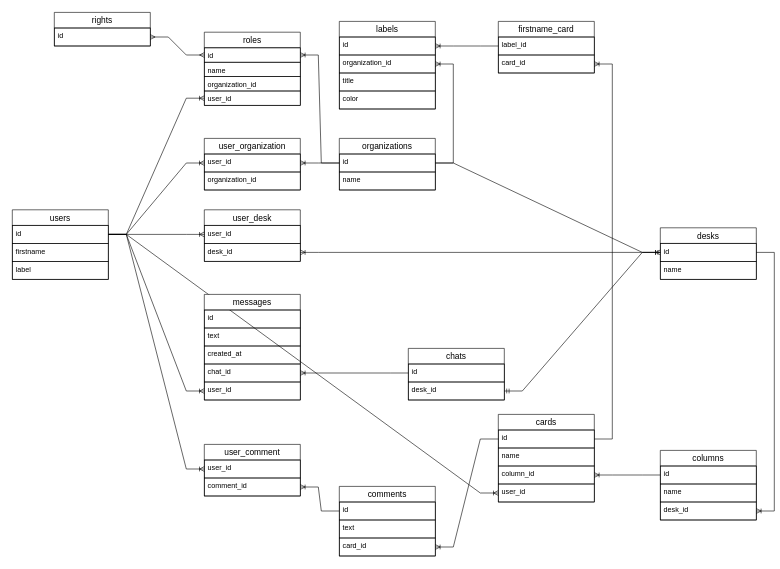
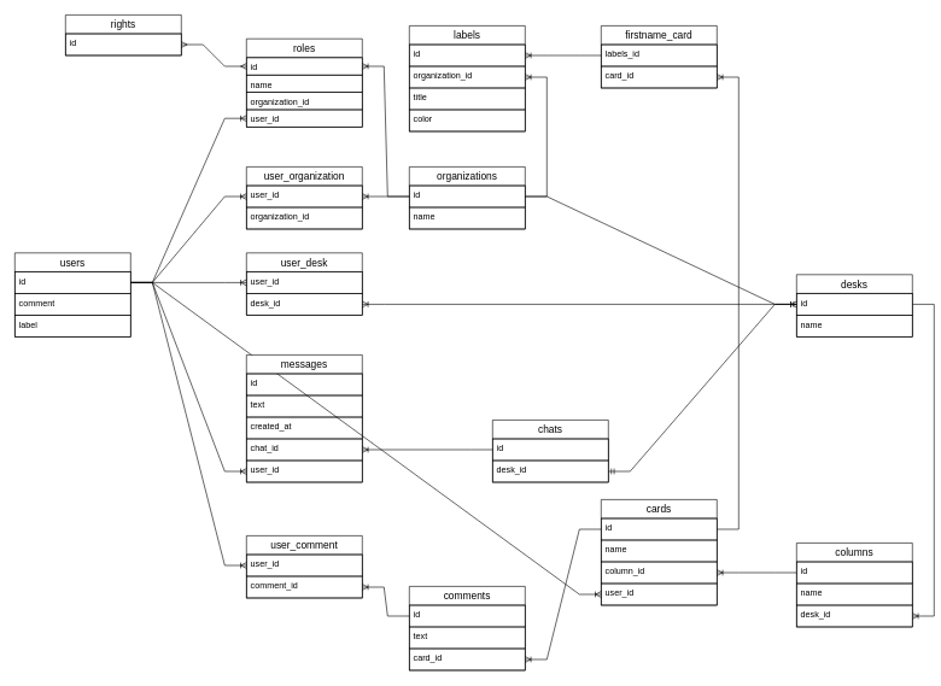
- <mxCell id="53" value="label_id" style="text;strokeColor=default;fillColor=none;spacingLeft=4;spacingRight=4;overflow=hidden;rotatable=0;points=[[0,0.5],[1,0.5]];portConstraint=eastwest;fontSize=12;" parent="52" vertex="1"><mxGeometry y="26" width="160" height="30" as="geometry" /></mxCell>
+ <mxCell id="53" value="labels_id" style="text;strokeColor=default;fillColor=none;spacingLeft=4;spacingRight=4;overflow=hidden;rotatable=0;points=[[0,0.5],[1,0.5]];portConstraint=eastwest;fontSize=12;" parent="52" vertex="1"><mxGeometry y="26" width="160" height="30" as="geometry" /></mxCell>
- <mxCell id="4" value="firstname" style="text;strokeColor=default;fillColor=none;spacingLeft=4;spacingRight=4;overflow=hidden;rotatable=0;points=[[0,0.5],[1,0.5]];portConstraint=eastwest;fontSize=12;" parent="2" vertex="1"><mxGeometry y="56" width="160" height="30" as="geometry" /></mxCell>
+ <mxCell id="4" value="comment" style="text;strokeColor=default;fillColor=none;spacingLeft=4;spacingRight=4;overflow=hidden;rotatable=0;points=[[0,0.5],[1,0.5]];portConstraint=eastwest;fontSize=12;" parent="2" vertex="1"><mxGeometry y="56" width="160" height="30" as="geometry" /></mxCell>
